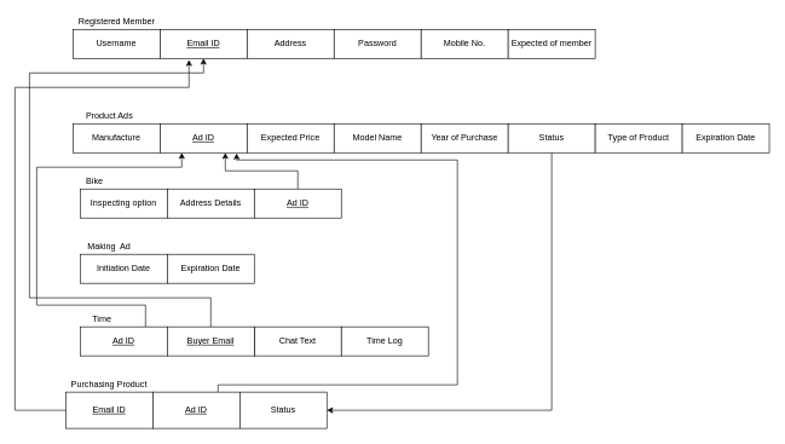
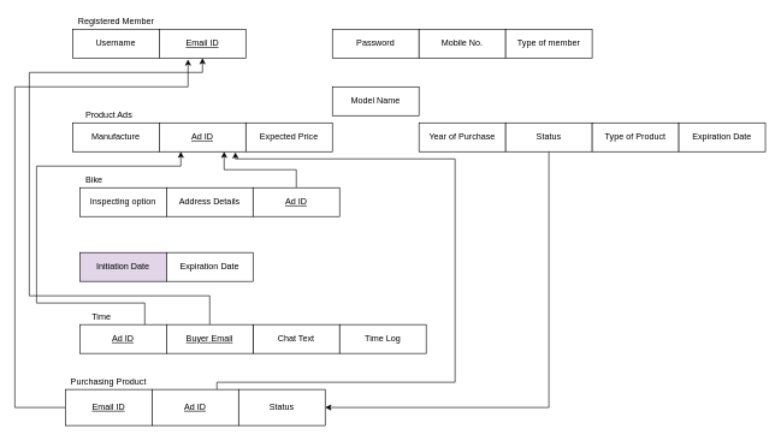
- <mxCell id="4" value="Address" style="rounded=0;whiteSpace=wrap;html=1;" parent="1" vertex="1"><mxGeometry x="340" y="40" width="120" height="40" as="geometry" /></mxCell>
- <mxCell id="7" value="Expected of member" style="rounded=0;whiteSpace=wrap;html=1;" parent="1" vertex="1"><mxGeometry x="700" y="40" width="120" height="40" as="geometry" /></mxCell>
+ <mxCell id="7" value="Type of member" style="rounded=0;whiteSpace=wrap;html=1;" parent="1" vertex="1"><mxGeometry x="700" y="40" width="120" height="40" as="geometry" /></mxCell>
- <mxCell id="12" value="Model Name" style="rounded=0;whiteSpace=wrap;html=1;" parent="1" vertex="1"><mxGeometry x="460" y="170" width="120" height="40" as="geometry" /></mxCell>
+ <mxCell id="12" value="Model Name" style="rounded=0;whiteSpace=wrap;html=1;" parent="1" vertex="1"><mxGeometry x="460" y="120" width="120" height="40" as="geometry" /></mxCell>
- <mxCell id="26" value="Making&amp;nbsp; Ad" style="text;html=1;strokeColor=none;fillColor=none;align=center;verticalAlign=middle;whiteSpace=wrap;rounded=0;" parent="1" vertex="1"><mxGeometry x="115" y="330" width="70" height="20" as="geometry" /></mxCell>
- <mxCell id="23" value="Initiation Date" style="rounded=0;whiteSpace=wrap;html=1;" parent="1" vertex="1"><mxGeometry x="110" y="350" width="120" height="40" as="geometry" /></mxCell>
+ <mxCell id="23" value="Initiation Date" style="rounded=0;whiteSpace=wrap;html=1;fillColor=#e1d5e7;" parent="1" vertex="1"><mxGeometry x="110" y="350" width="120" height="40" as="geometry" /></mxCell>
